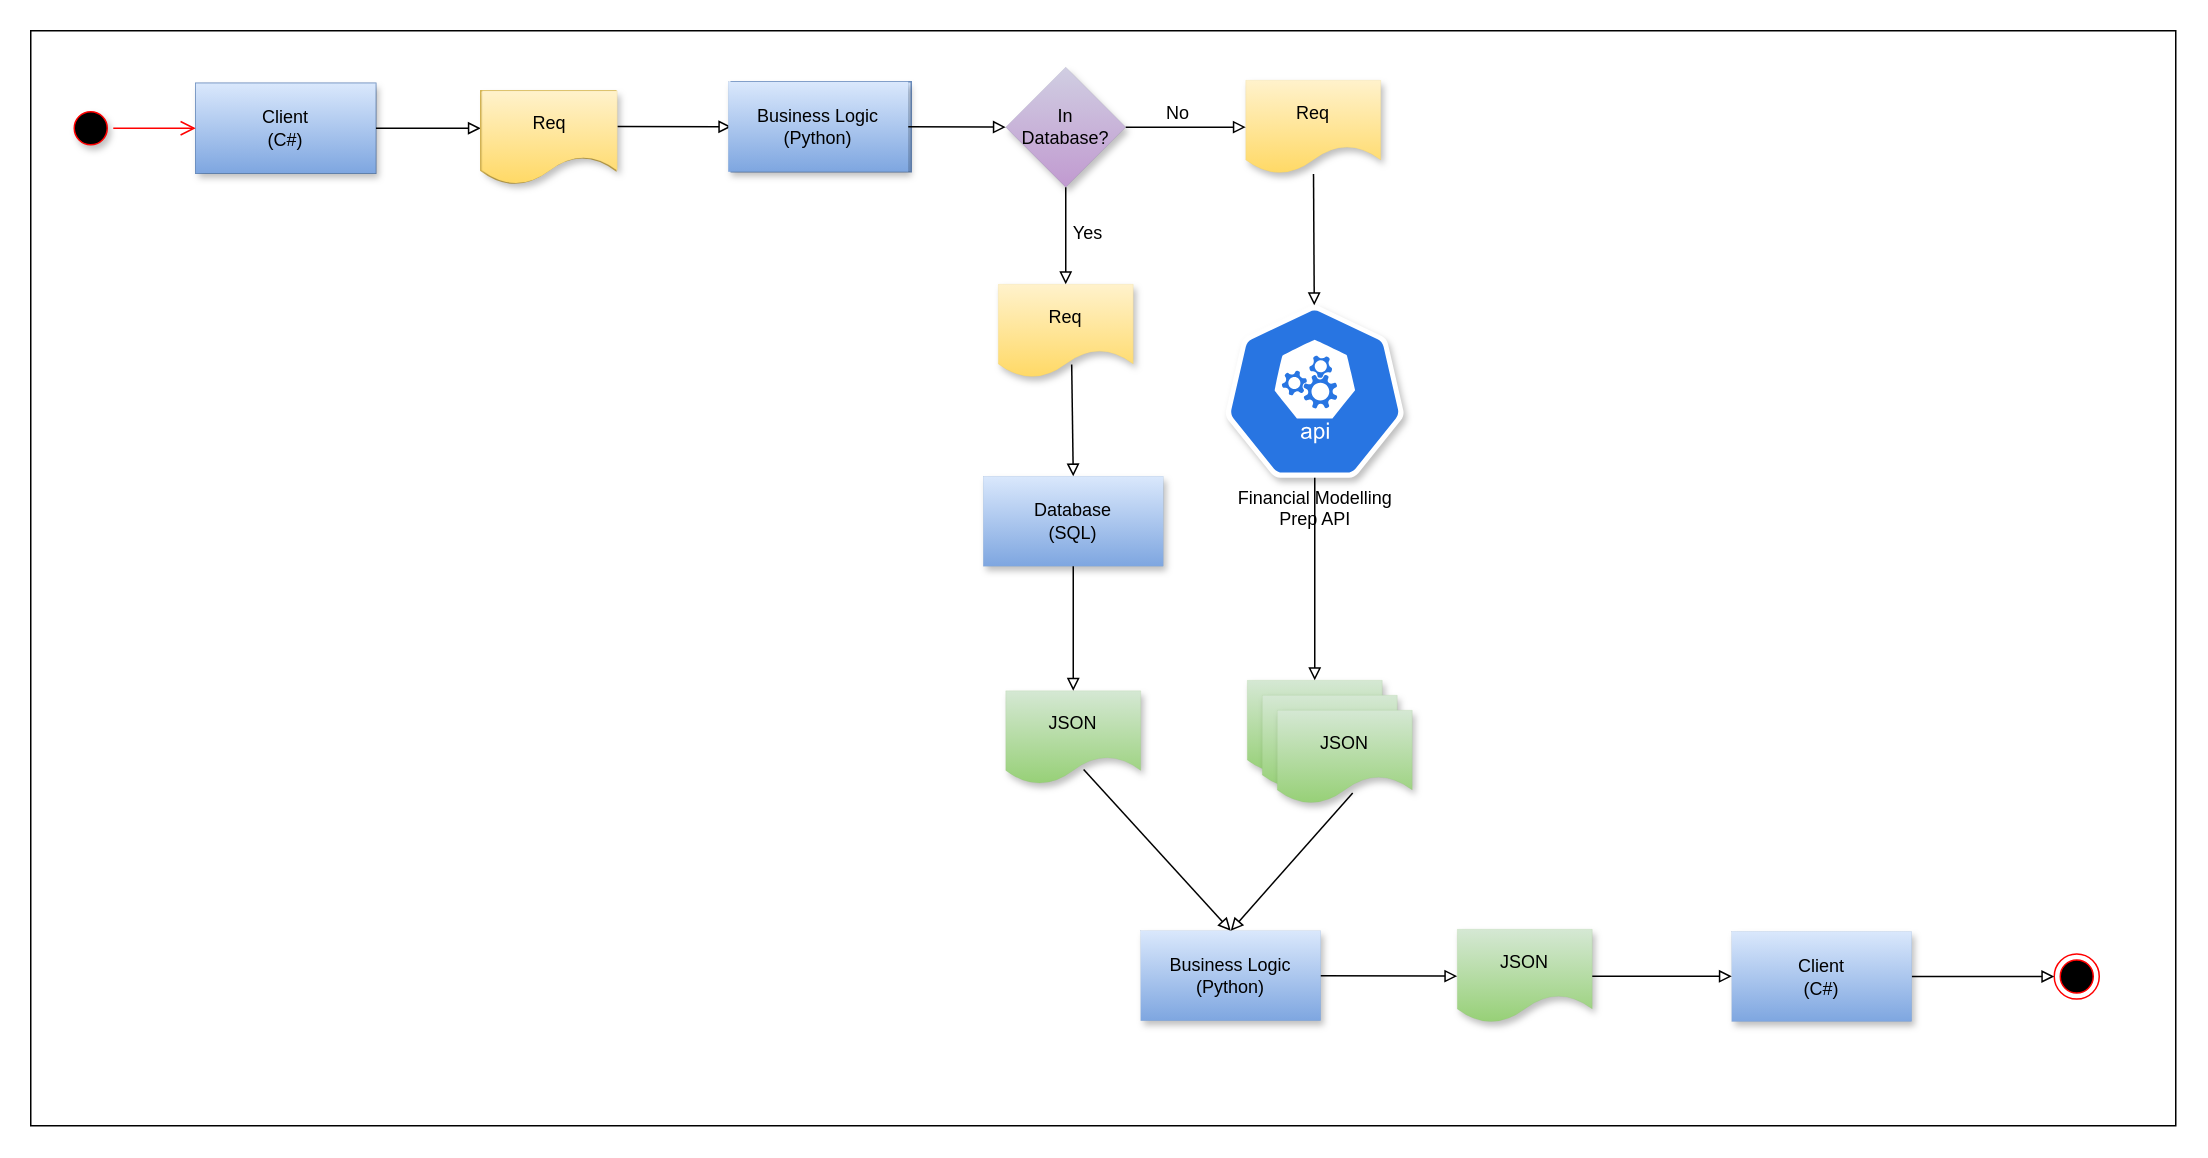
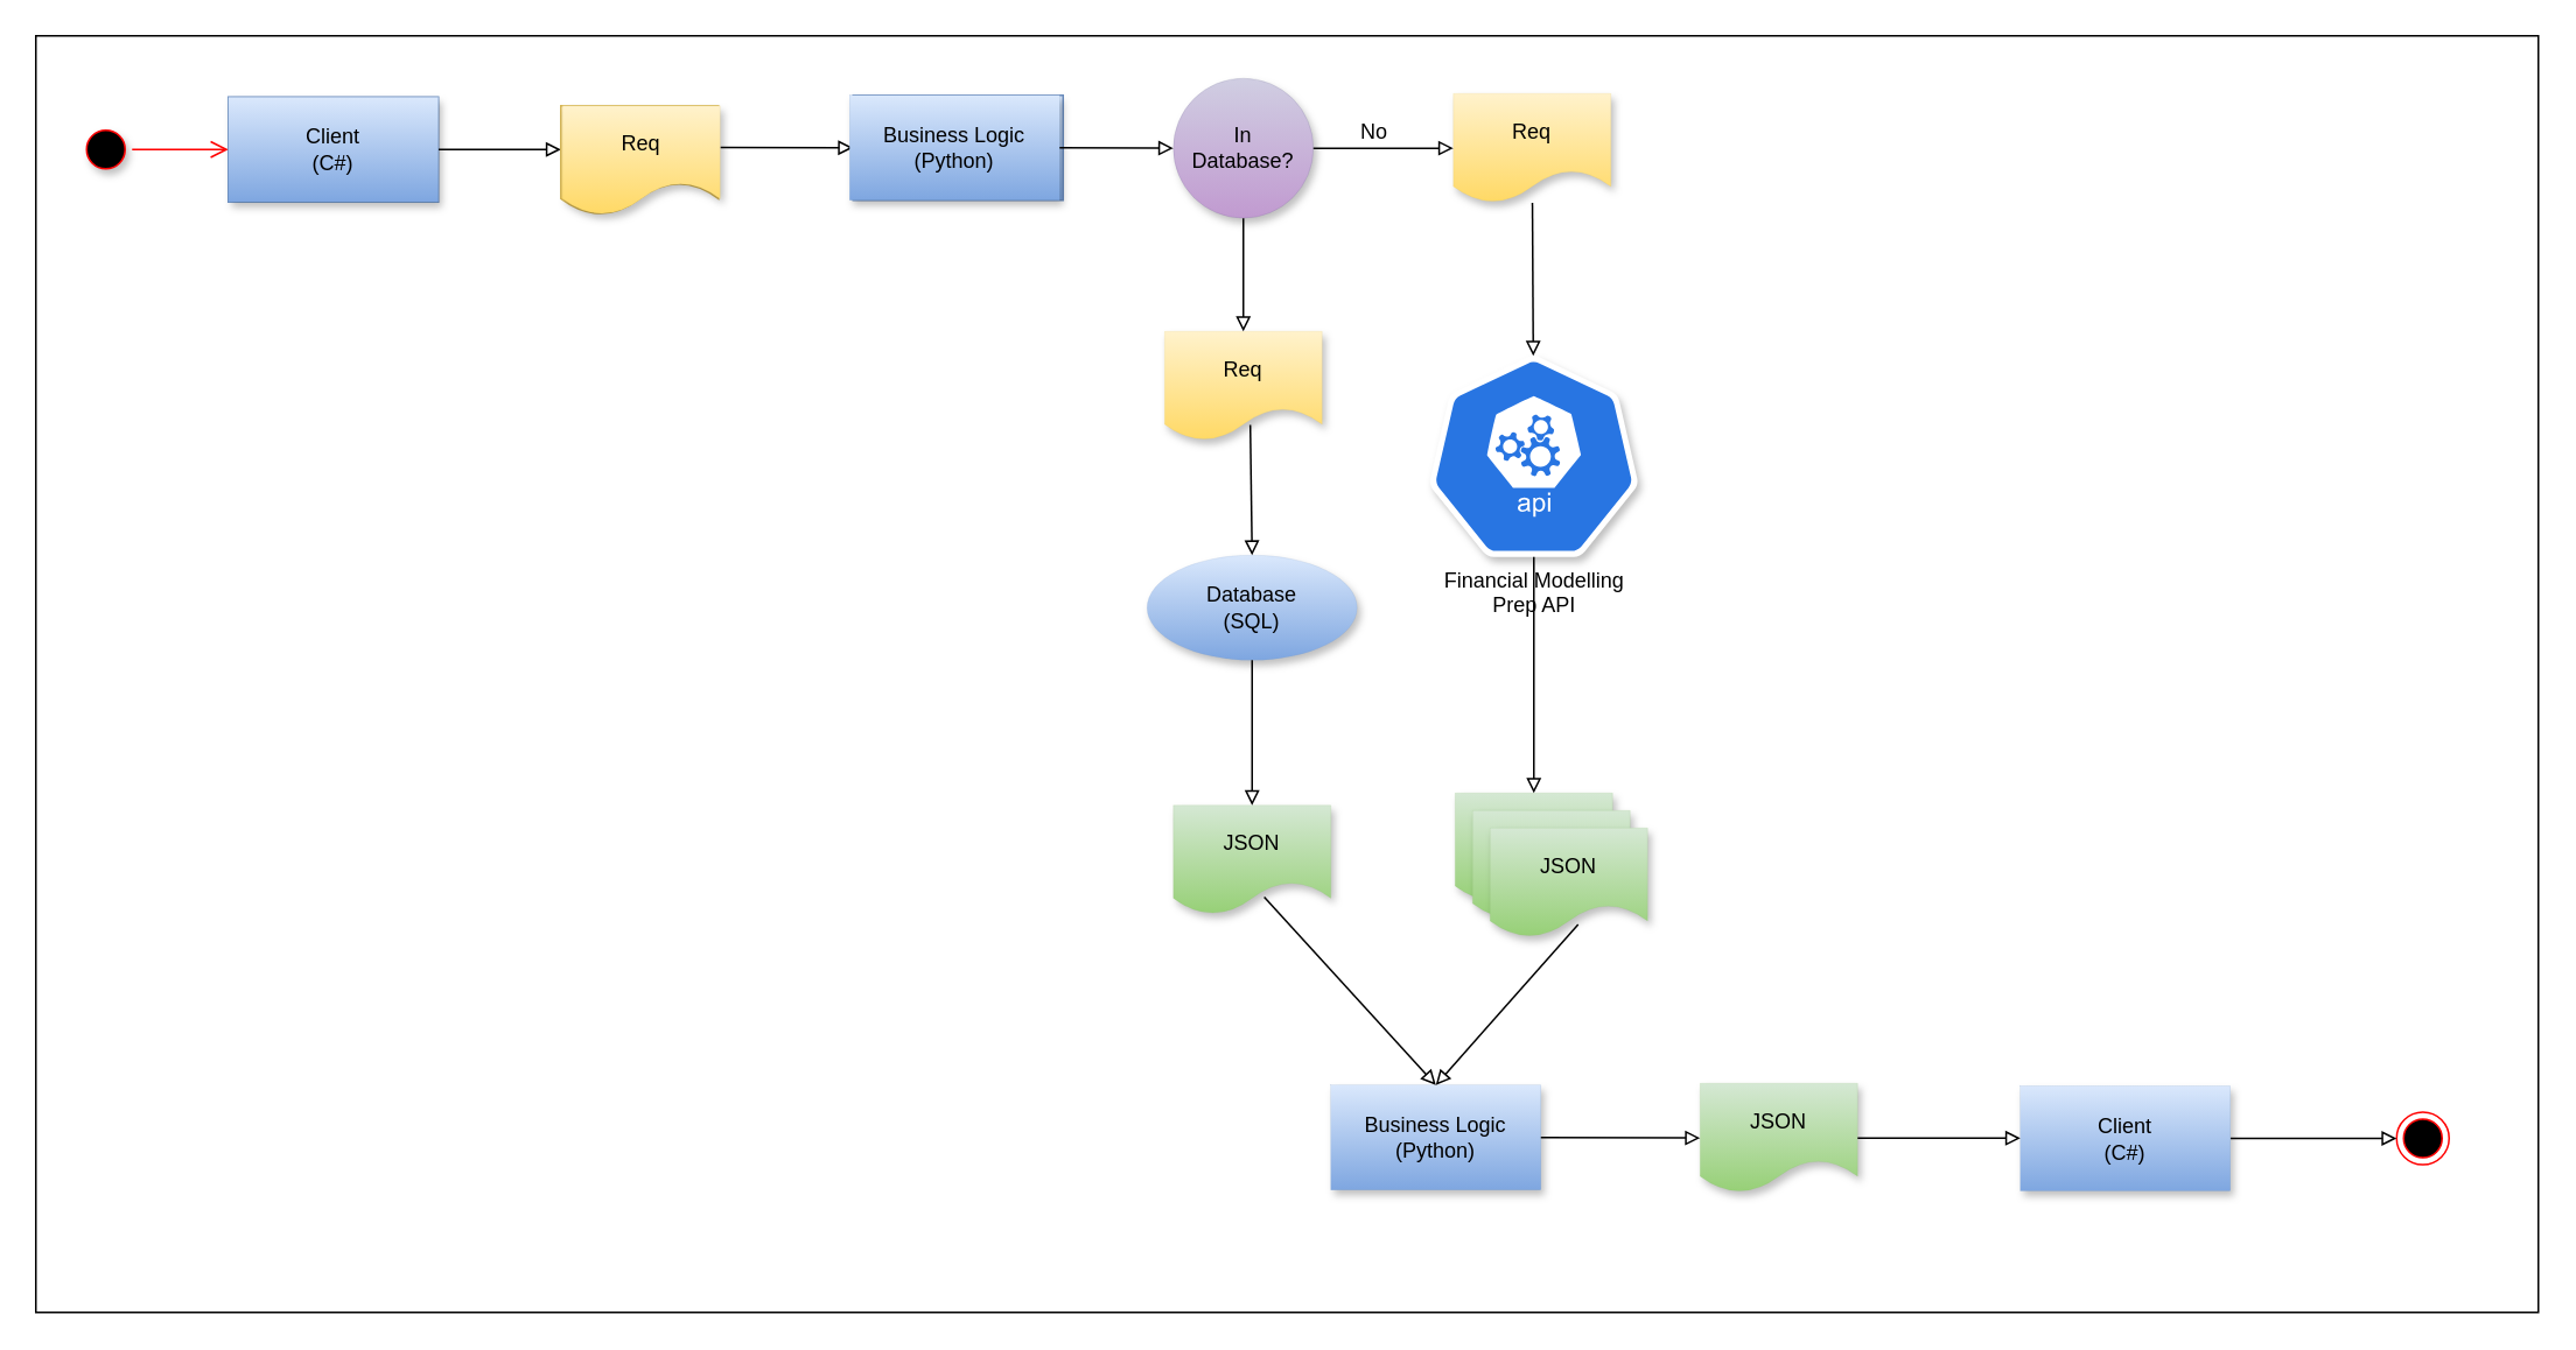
- <mxCell id="13" value="In &lt;br&gt;Database?" style="rhombus;whiteSpace=wrap;html=1;fillColor=#d0cee2;strokeColor=#56517e;gradientColor=#c19ad0;shadow=1;rounded=0;strokeWidth=0;" vertex="1" parent="1"><mxGeometry x="670" y="44.25" width="80" height="80" as="geometry" /></mxCell>
+ <mxCell id="13" value="In &lt;br&gt;Database?" style="ellipse;whiteSpace=wrap;html=1;fillColor=#d0cee2;strokeColor=#56517e;gradientColor=#c19ad0;shadow=1;strokeWidth=0;" vertex="1" parent="1"><mxGeometry x="670" y="44.25" width="80" height="80" as="geometry" /></mxCell>
- <mxCell id="19" value="Yes" style="text;html=1;strokeColor=none;fillColor=none;align=center;verticalAlign=middle;whiteSpace=wrap;rounded=0;" vertex="1" parent="1"><mxGeometry x="695" y="140" width="60" height="30" as="geometry" /></mxCell>
- <mxCell id="17" value="Database&lt;br&gt;(SQL)" style="rounded=0;whiteSpace=wrap;html=1;fillColor=#dae8fc;gradientColor=#7ea6e0;strokeColor=#6c8ebf;strokeWidth=0;shadow=1;" vertex="1" parent="1"><mxGeometry x="655" y="317" width="120" height="60" as="geometry" /></mxCell>
+ <mxCell id="17" value="Database&lt;br&gt;(SQL)" style="ellipse;whiteSpace=wrap;html=1;fillColor=#dae8fc;gradientColor=#7ea6e0;strokeColor=#6c8ebf;strokeWidth=0;shadow=1;" vertex="1" parent="1"><mxGeometry x="655" y="317" width="120" height="60" as="geometry" /></mxCell>
